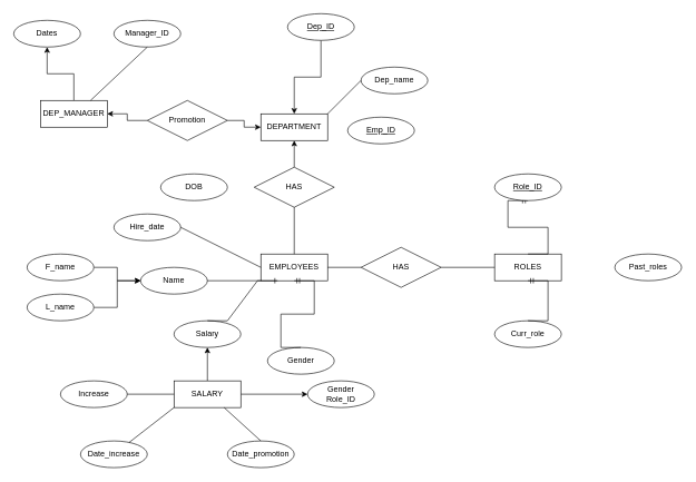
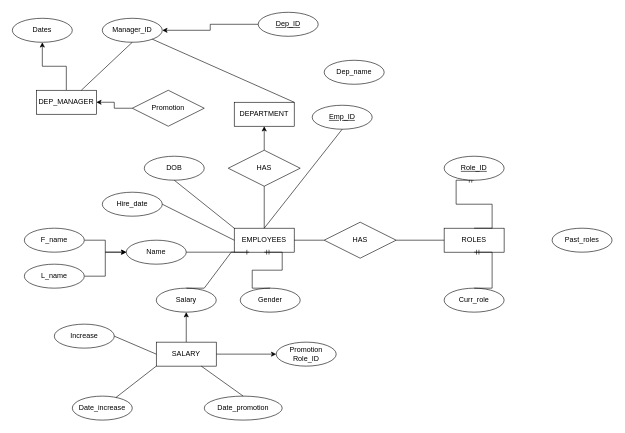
- <mxCell id="39" value="" style="endArrow=none;html=1;rounded=0;entryX=0;entryY=0.5;entryDx=0;entryDy=0;exitX=1;exitY=0;exitDx=0;exitDy=0;" edge="1" parent="1" source="23" target="31"><mxGeometry relative="1" as="geometry"><mxPoint x="410" y="270" as="sourcePoint" /><mxPoint x="570" y="270" as="targetPoint" /></mxGeometry></mxCell>
+ <mxCell id="39" value="" style="endArrow=none;html=1;rounded=0;exitX=1;exitY=0;exitDx=0;exitDy=0;" edge="1" parent="1" source="23" target="28"><mxGeometry relative="1" as="geometry"><mxPoint x="410" y="270" as="sourcePoint" /><mxPoint x="570" y="270" as="targetPoint" /></mxGeometry></mxCell>
- <mxCell id="24" value="" style="edgeStyle=orthogonalEdgeStyle;rounded=0;orthogonalLoop=1;jettySize=auto;html=1;" edge="1" parent="1" source="25" target="23"><mxGeometry relative="1" as="geometry" /></mxCell>
+ <mxCell id="24" value="" style="edgeStyle=orthogonalEdgeStyle;rounded=0;orthogonalLoop=1;jettySize=auto;html=1;" edge="1" parent="1" source="25" target="28"><mxGeometry relative="1" as="geometry" /></mxCell>
- <mxCell id="35" value="" style="edgeStyle=orthogonalEdgeStyle;rounded=0;orthogonalLoop=1;jettySize=auto;html=1;" edge="1" parent="1" source="37" target="23"><mxGeometry relative="1" as="geometry" /></mxCell>
+ <mxCell id="13" value="" style="endArrow=none;html=1;rounded=0;exitX=0.5;exitY=1;exitDx=0;exitDy=0;entryX=0.5;entryY=0;entryDx=0;entryDy=0;" parent="1" source="3" target="2" edge="1"><mxGeometry relative="1" as="geometry"><mxPoint x="550" y="380" as="sourcePoint" /><mxPoint x="710" y="380" as="targetPoint" /></mxGeometry></mxCell>
+ <mxCell id="14" value="" style="endArrow=none;html=1;rounded=0;exitX=0.5;exitY=1;exitDx=0;exitDy=0;entryX=0;entryY=0;entryDx=0;entryDy=0;" parent="1" source="5" target="2" edge="1"><mxGeometry relative="1" as="geometry"><mxPoint x="550" y="380" as="sourcePoint" /><mxPoint x="710" y="380" as="targetPoint" /></mxGeometry></mxCell>
- <mxCell id="6" value="Gender" style="ellipse;whiteSpace=wrap;html=1;align=center;" parent="1" vertex="1"><mxGeometry x="400" y="520" width="100" height="40" as="geometry" /></mxCell>
+ <mxCell id="6" value="Gender" style="ellipse;whiteSpace=wrap;html=1;align=center;" parent="1" vertex="1"><mxGeometry x="400" y="480" width="100" height="40" as="geometry" /></mxCell>
- <mxCell id="49" value="Increase" style="ellipse;whiteSpace=wrap;html=1;align=center;" vertex="1" parent="1"><mxGeometry x="90" y="570" width="100" height="40" as="geometry" /></mxCell>
+ <mxCell id="49" value="Increase" style="ellipse;whiteSpace=wrap;html=1;align=center;" vertex="1" parent="1"><mxGeometry x="90" y="540" width="100" height="40" as="geometry" /></mxCell>
- <mxCell id="47" value="Gender&lt;br&gt;Role_ID" style="ellipse;whiteSpace=wrap;html=1;align=center;" vertex="1" parent="1"><mxGeometry x="460" y="570" width="100" height="40" as="geometry" /></mxCell>
+ <mxCell id="47" value="Promotion&lt;br&gt;Role_ID" style="ellipse;whiteSpace=wrap;html=1;align=center;" vertex="1" parent="1"><mxGeometry x="460" y="570" width="100" height="40" as="geometry" /></mxCell>
- <mxCell id="48" value="Date_promotion" style="ellipse;whiteSpace=wrap;html=1;align=center;" vertex="1" parent="1"><mxGeometry x="340" y="660" width="100" height="40" as="geometry" /></mxCell>
+ <mxCell id="48" value="Date_promotion" style="ellipse;whiteSpace=wrap;html=1;align=center;" vertex="1" parent="1"><mxGeometry x="340" y="660" width="130" height="40" as="geometry" /></mxCell>
